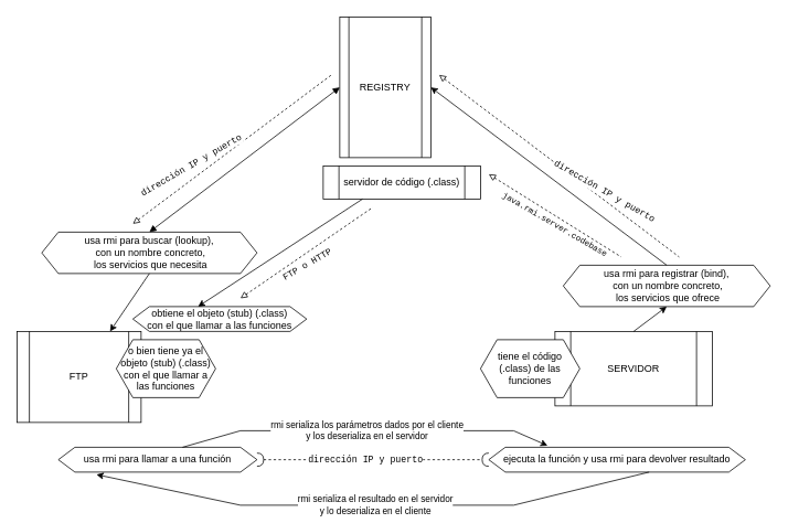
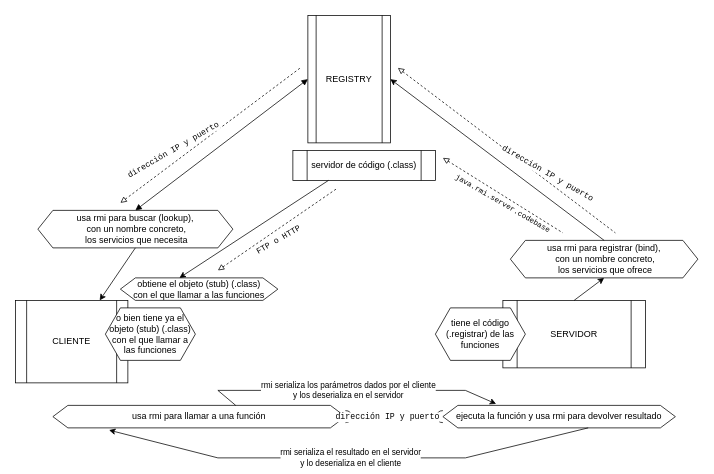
- <mxCell id="19" value="tiene el código (.class) de las funciones" style="shape=hexagon;perimeter=hexagonPerimeter2;whiteSpace=wrap;html=1;fixedSize=1;" vertex="1" parent="1"><mxGeometry x="580" y="410" width="120" height="70" as="geometry" /></mxCell>
+ <mxCell id="19" value="tiene el código (.registrar) de las funciones" style="shape=hexagon;perimeter=hexagonPerimeter2;whiteSpace=wrap;html=1;fixedSize=1;" vertex="1" parent="1"><mxGeometry x="580" y="410" width="120" height="70" as="geometry" /></mxCell>
- <mxCell id="2" value="FTP" style="shape=process;whiteSpace=wrap;html=1;backgroundOutline=1;" vertex="1" parent="1"><mxGeometry x="20" y="400" width="150" height="110" as="geometry" /></mxCell>
+ <mxCell id="2" value="CLIENTE" style="shape=process;whiteSpace=wrap;html=1;backgroundOutline=1;" vertex="1" parent="1"><mxGeometry x="20" y="400" width="150" height="110" as="geometry" /></mxCell>
- <mxCell id="4" value="usa rmi para llamar a una función" style="shape=hexagon;perimeter=hexagonPerimeter2;whiteSpace=wrap;html=1;fixedSize=1;" vertex="1" parent="1"><mxGeometry x="70" y="540" width="240" height="30" as="geometry" /></mxCell>
+ <mxCell id="4" value="usa rmi para llamar a una función" style="shape=hexagon;perimeter=hexagonPerimeter2;whiteSpace=wrap;html=1;fixedSize=1;" vertex="1" parent="1"><mxGeometry x="70" y="540" width="390" height="30" as="geometry" /></mxCell>
